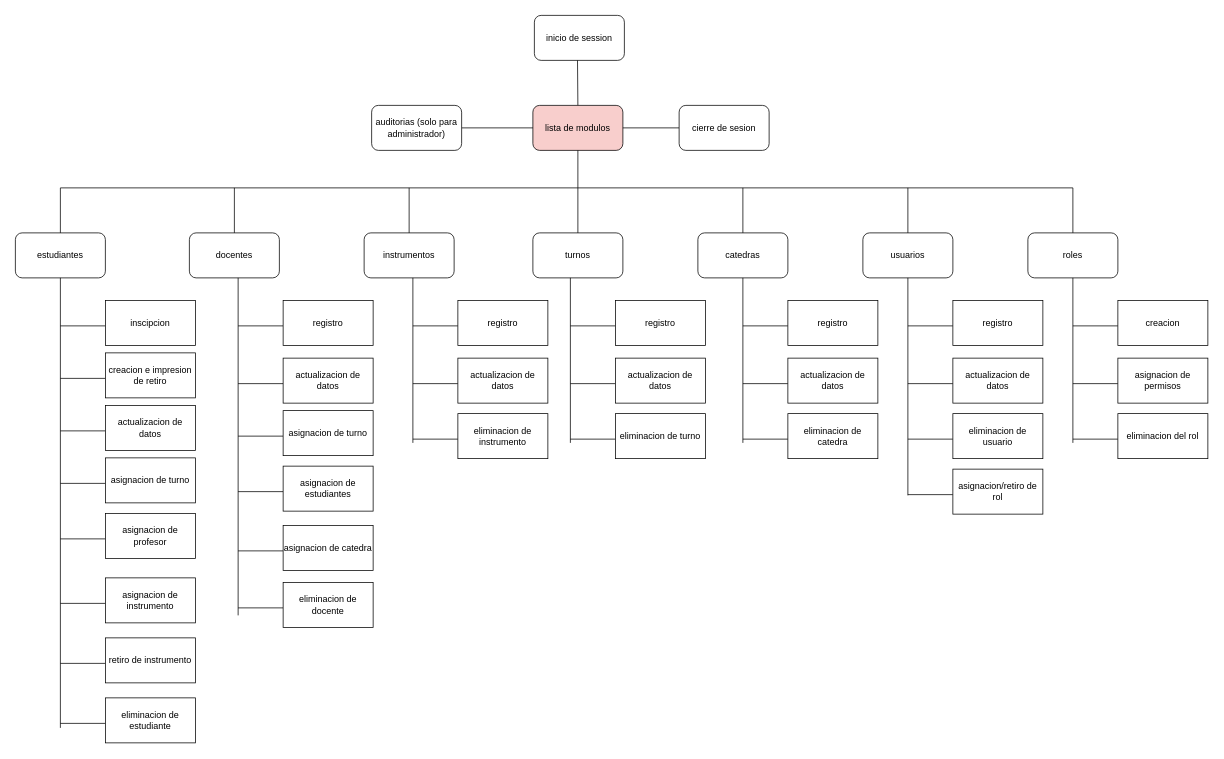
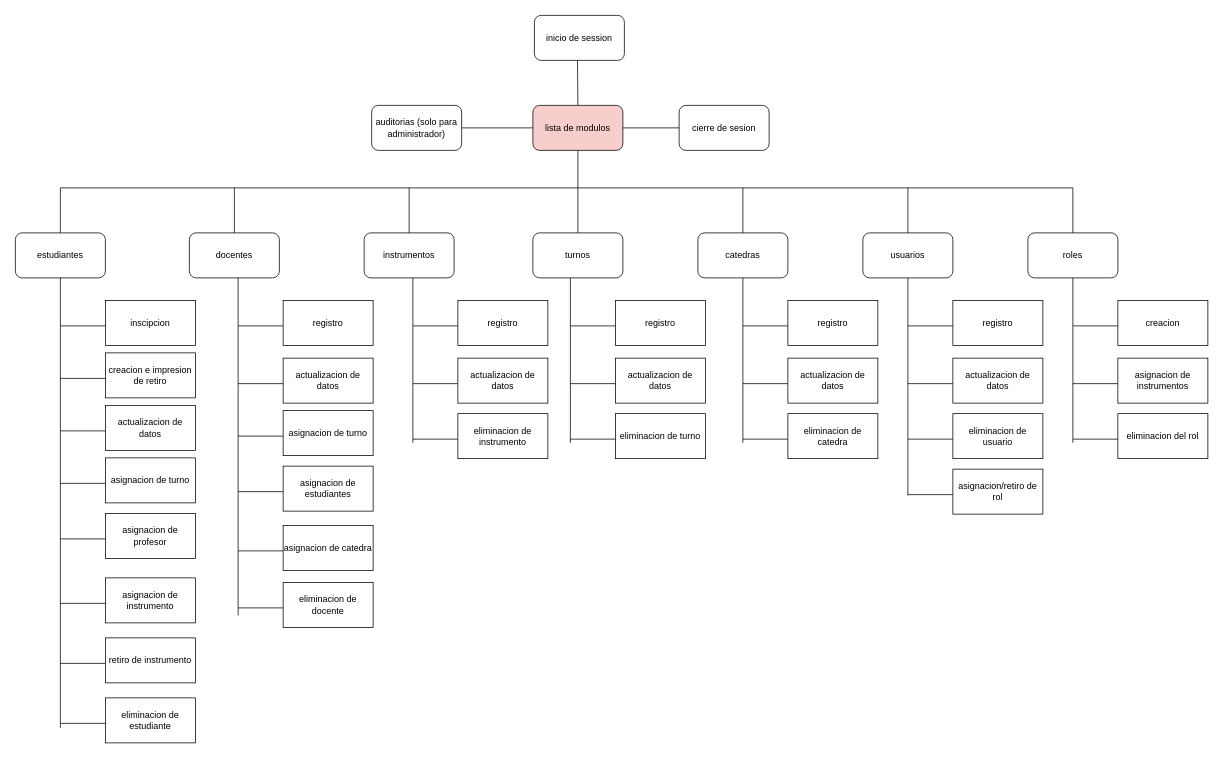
- <mxCell id="89" value="asignacion de permisos" style="rounded=0;whiteSpace=wrap;html=1;" parent="1" vertex="1"><mxGeometry x="1490" y="477" width="120" height="60" as="geometry" /></mxCell>
+ <mxCell id="89" value="asignacion de instrumentos" style="rounded=0;whiteSpace=wrap;html=1;" parent="1" vertex="1"><mxGeometry x="1490" y="477" width="120" height="60" as="geometry" /></mxCell>
